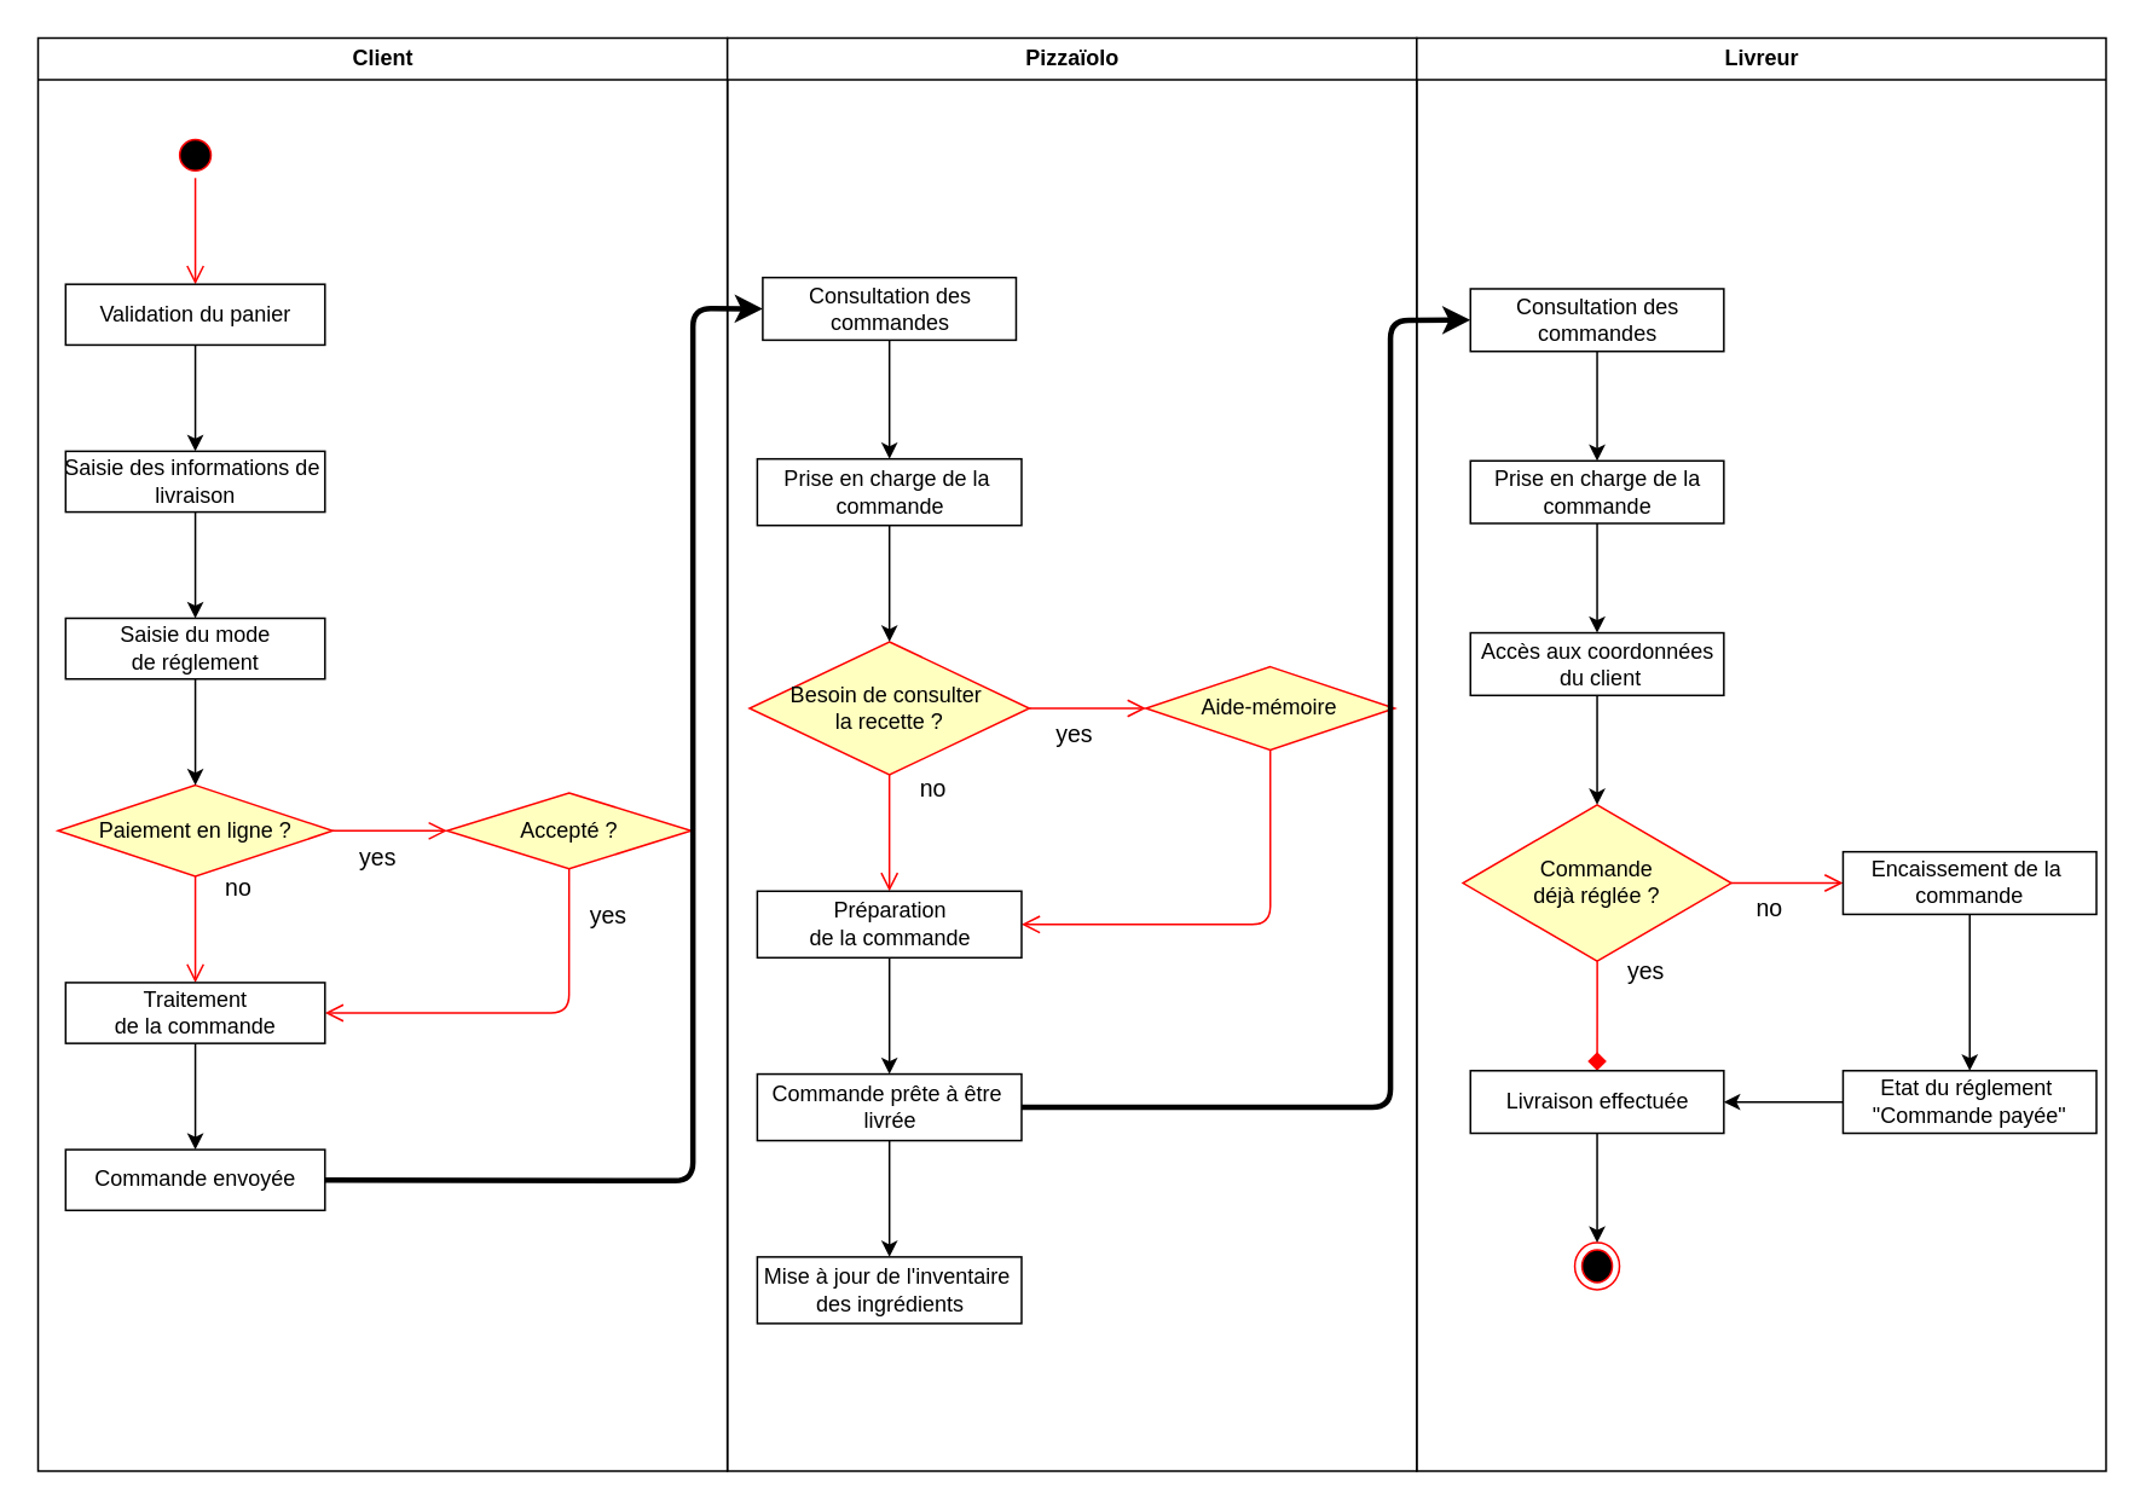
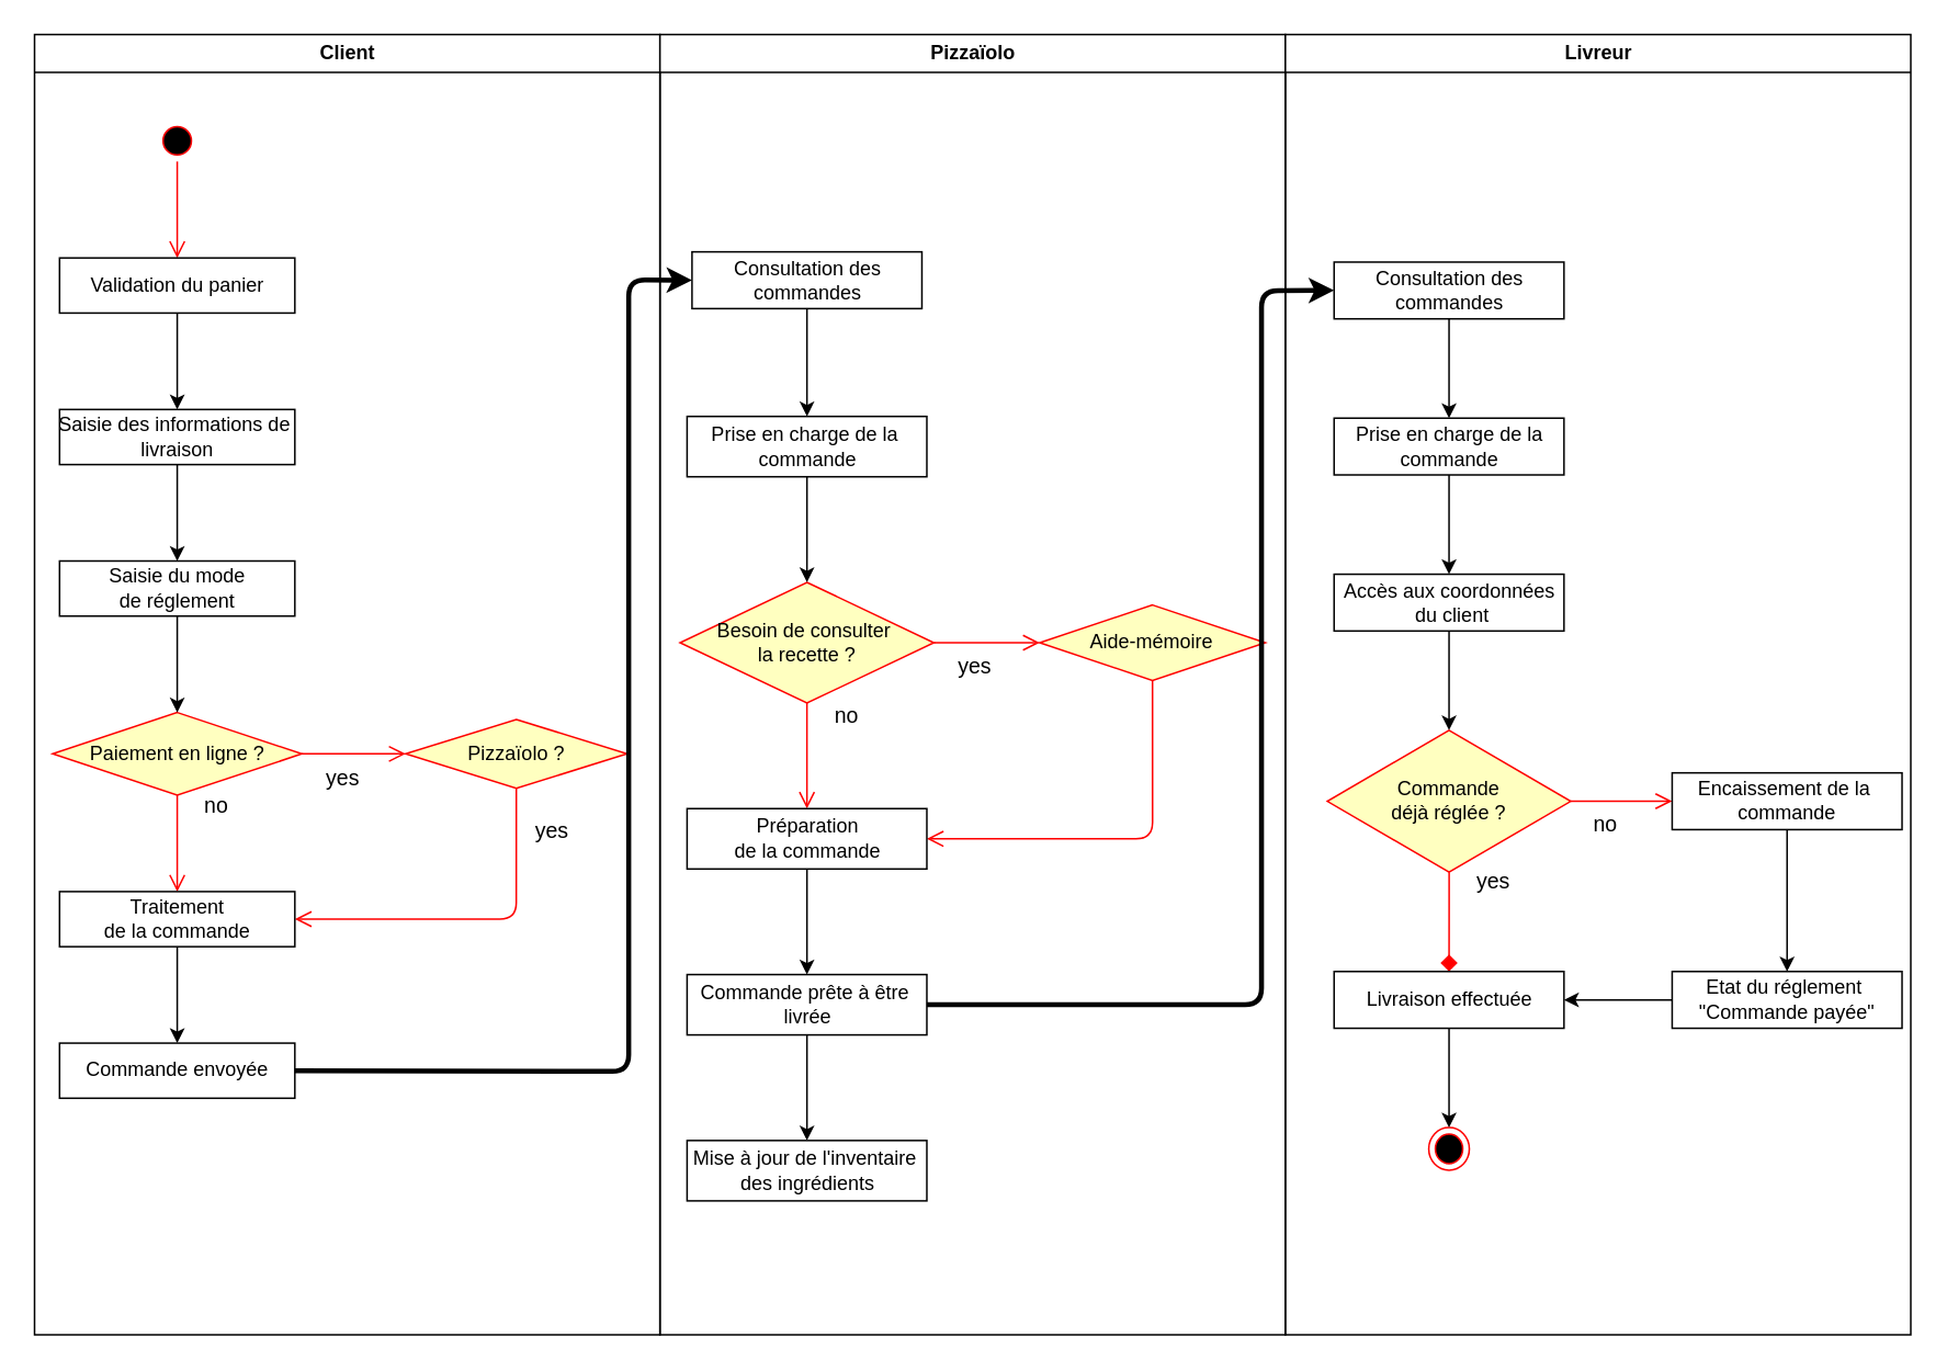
- <mxCell id="17" value="Accepté ?" style="rhombus;whiteSpace=wrap;html=1;fillColor=#ffffc0;strokeColor=#ff0000;" vertex="1" parent="3"><mxGeometry x="214.446" y="364.111" width="134.554" height="41.852" as="geometry" /></mxCell>
+ <mxCell id="17" value="Pizzaïolo ?" style="rhombus;whiteSpace=wrap;html=1;fillColor=#ffffc0;strokeColor=#ff0000;" vertex="1" parent="3"><mxGeometry x="214.446" y="364.111" width="134.554" height="41.852" as="geometry" /></mxCell>
